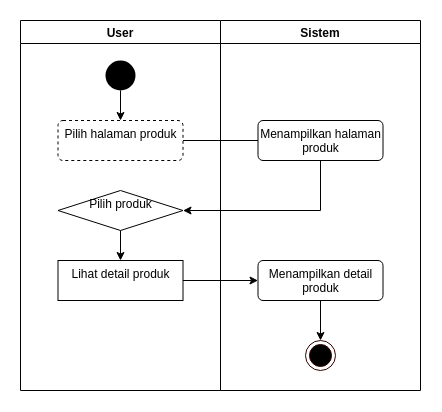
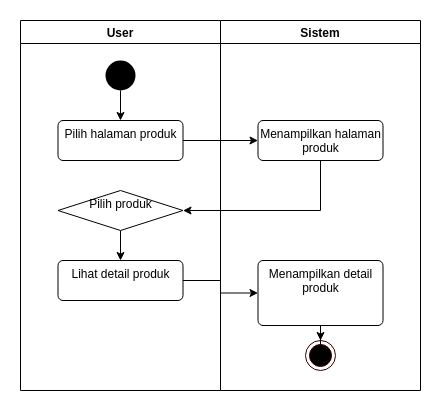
- <mxCell id="5" value="Pilih halaman produk" style="html=1;align=center;verticalAlign=top;rounded=1;absoluteArcSize=1;arcSize=10;dashed=1;" vertex="1" parent="2"><mxGeometry x="37.5" y="100" width="125" height="40" as="geometry" /></mxCell>
+ <mxCell id="5" value="Pilih halaman produk" style="html=1;align=center;verticalAlign=top;rounded=1;absoluteArcSize=1;arcSize=10;dashed=0;" vertex="1" parent="2"><mxGeometry x="37.5" y="100" width="125" height="40" as="geometry" /></mxCell>
- <mxCell id="14" style="edgeStyle=orthogonalEdgeStyle;rounded=0;orthogonalLoop=1;jettySize=auto;html=1;endArrow=none;" edge="1" parent="1" source="5" target="10"><mxGeometry relative="1" as="geometry" /></mxCell>
+ <mxCell id="14" style="edgeStyle=orthogonalEdgeStyle;rounded=0;orthogonalLoop=1;jettySize=auto;html=1;" edge="1" parent="1" source="5" target="10"><mxGeometry relative="1" as="geometry" /></mxCell>
- <mxCell id="8" value="Lihat detail produk" style="html=1;align=center;verticalAlign=top;absoluteArcSize=1;arcSize=10;dashed=0;rounded=0;" vertex="1" parent="2"><mxGeometry x="37.5" y="240" width="125" height="40" as="geometry" /></mxCell>
+ <mxCell id="8" value="Lihat detail produk" style="html=1;align=center;verticalAlign=top;rounded=1;absoluteArcSize=1;arcSize=10;dashed=0;" vertex="1" parent="2"><mxGeometry x="37.5" y="240" width="125" height="40" as="geometry" /></mxCell>
- <mxCell id="12" value="Menampilkan detail &lt;br&gt;produk" style="html=1;align=center;verticalAlign=top;rounded=1;absoluteArcSize=1;arcSize=10;dashed=0;" vertex="1" parent="9"><mxGeometry x="37.5" y="240" width="125" height="40" as="geometry" /></mxCell>
+ <mxCell id="12" value="Menampilkan detail &lt;br&gt;produk" style="html=1;align=center;verticalAlign=top;rounded=1;absoluteArcSize=1;arcSize=10;dashed=0;" vertex="1" parent="9"><mxGeometry x="37.5" y="240" width="125" height="65" as="geometry" /></mxCell>
